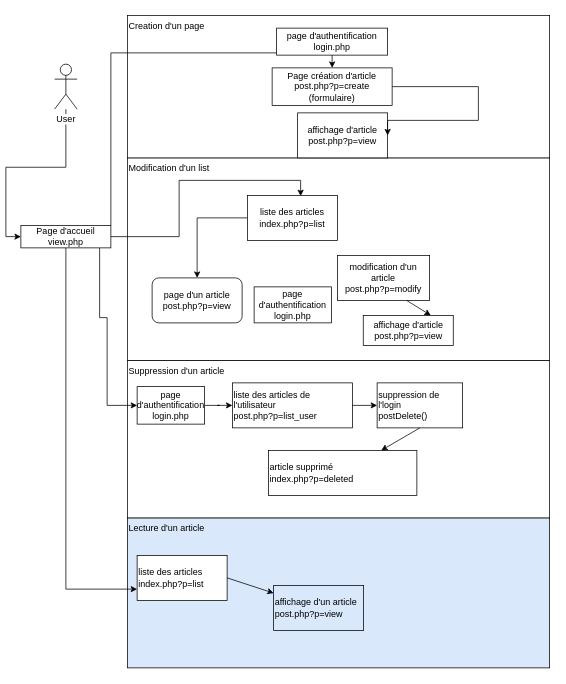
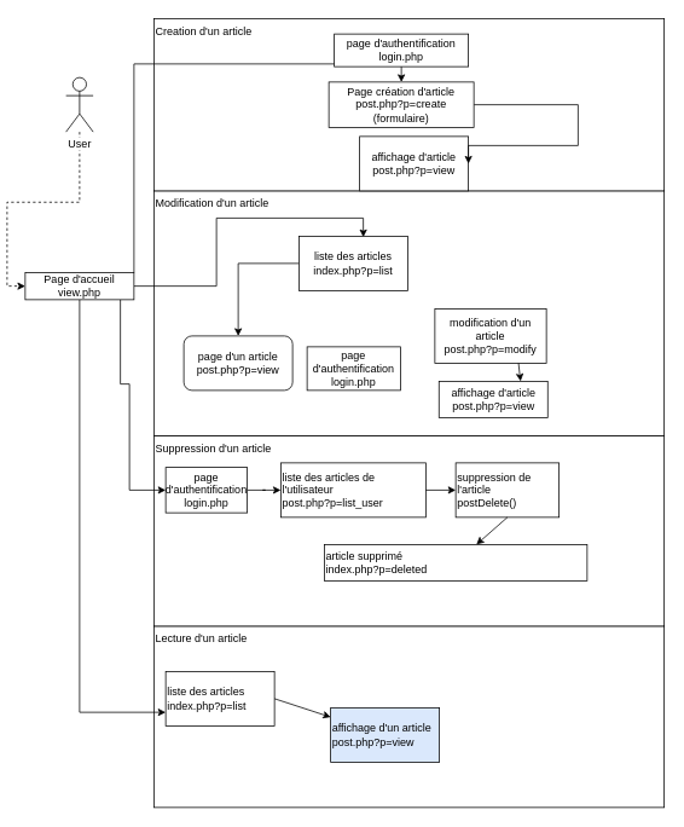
- <mxCell id="5" value="Creation d'un page" style="rounded=0;whiteSpace=wrap;html=1;verticalAlign=top;align=left;" vertex="1" parent="1"><mxGeometry x="162" y="20" width="563" height="190" as="geometry" /></mxCell>
+ <mxCell id="5" value="Creation d'un article" style="rounded=0;whiteSpace=wrap;html=1;verticalAlign=top;align=left;" vertex="1" parent="1"><mxGeometry x="162" y="20" width="563" height="190" as="geometry" /></mxCell>
- <mxCell id="16" style="edgeStyle=orthogonalEdgeStyle;rounded=0;orthogonalLoop=1;jettySize=auto;html=1;entryX=0;entryY=0.5;entryDx=0;entryDy=0;" edge="1" parent="1" source="17" target="10"><mxGeometry relative="1" as="geometry" /></mxCell>
+ <mxCell id="16" style="edgeStyle=orthogonalEdgeStyle;rounded=0;orthogonalLoop=1;jettySize=auto;html=1;entryX=0;entryY=0.5;entryDx=0;entryDy=0;dashed=1;" edge="1" parent="1" source="17" target="10"><mxGeometry relative="1" as="geometry" /></mxCell>
- <mxCell id="4" value="Modification d'un list" style="rounded=0;whiteSpace=wrap;html=1;align=left;verticalAlign=top;" vertex="1" parent="1"><mxGeometry x="162" y="210" width="563" height="270" as="geometry" /></mxCell>
+ <mxCell id="4" value="Modification d'un article" style="rounded=0;whiteSpace=wrap;html=1;align=left;verticalAlign=top;" vertex="1" parent="1"><mxGeometry x="162" y="210" width="563" height="270" as="geometry" /></mxCell>
- <mxCell id="19" value="&lt;div&gt;modification d'un article&lt;/div&gt;&lt;div&gt;post.php?p=modify&lt;br&gt;&lt;/div&gt;" style="rounded=0;whiteSpace=wrap;html=1;" vertex="1" parent="1"><mxGeometry x="442" y="340" width="123" height="60" as="geometry" /></mxCell>
+ <mxCell id="19" value="&lt;div&gt;modification d'un article&lt;/div&gt;&lt;div&gt;post.php?p=modify&lt;br&gt;&lt;/div&gt;" style="rounded=0;whiteSpace=wrap;html=1;" vertex="1" parent="1"><mxGeometry x="472" y="340" width="123" height="60" as="geometry" /></mxCell>
- <mxCell id="27" value="&lt;div&gt;suppression de l'login&lt;/div&gt;&lt;div&gt;postDelete()&lt;br&gt;&lt;/div&gt;" style="rounded=0;whiteSpace=wrap;html=1;align=left;" vertex="1" parent="1"><mxGeometry x="495" y="510" width="114" height="60" as="geometry" /></mxCell>
+ <mxCell id="27" value="&lt;div&gt;suppression de l'article&lt;/div&gt;&lt;div&gt;postDelete()&lt;br&gt;&lt;/div&gt;" style="rounded=0;whiteSpace=wrap;html=1;align=left;" vertex="1" parent="1"><mxGeometry x="495" y="510" width="114" height="60" as="geometry" /></mxCell>
- <mxCell id="28" value="&lt;div&gt;article supprimé&lt;/div&gt;&lt;div&gt;index.php?p=deleted&lt;br&gt;&lt;/div&gt;" style="rounded=0;whiteSpace=wrap;html=1;align=left;" vertex="1" parent="1"><mxGeometry x="350" y="600" width="198" height="60" as="geometry" /></mxCell>
+ <mxCell id="28" value="&lt;div&gt;article supprimé&lt;/div&gt;&lt;div&gt;index.php?p=deleted&lt;br&gt;&lt;/div&gt;" style="rounded=0;whiteSpace=wrap;html=1;align=left;" vertex="1" parent="1"><mxGeometry x="350" y="600" width="290" height="40" as="geometry" /></mxCell>
- <mxCell id="2" value="Lecture d'un article" style="rounded=0;whiteSpace=wrap;html=1;align=left;verticalAlign=top;fillColor=#dae8fc;" vertex="1" parent="1"><mxGeometry x="162" y="690" width="563" height="200" as="geometry" /></mxCell>
+ <mxCell id="2" value="Lecture d'un article" style="rounded=0;whiteSpace=wrap;html=1;align=left;verticalAlign=top;" vertex="1" parent="1"><mxGeometry x="162" y="690" width="563" height="200" as="geometry" /></mxCell>
